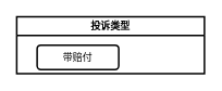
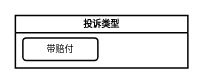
- <mxCell id="3" value="带赔付" style="rounded=1;whiteSpace=wrap;html=1;strokeWidth=2;" vertex="1" parent="2"><mxGeometry x="25" y="35" width="100" height="30" as="geometry" /></mxCell>
+ <mxCell id="3" value="带赔付" style="rounded=1;whiteSpace=wrap;html=1;strokeWidth=2;" vertex="1" parent="2"><mxGeometry x="10" y="30" width="100" height="30" as="geometry" /></mxCell>
